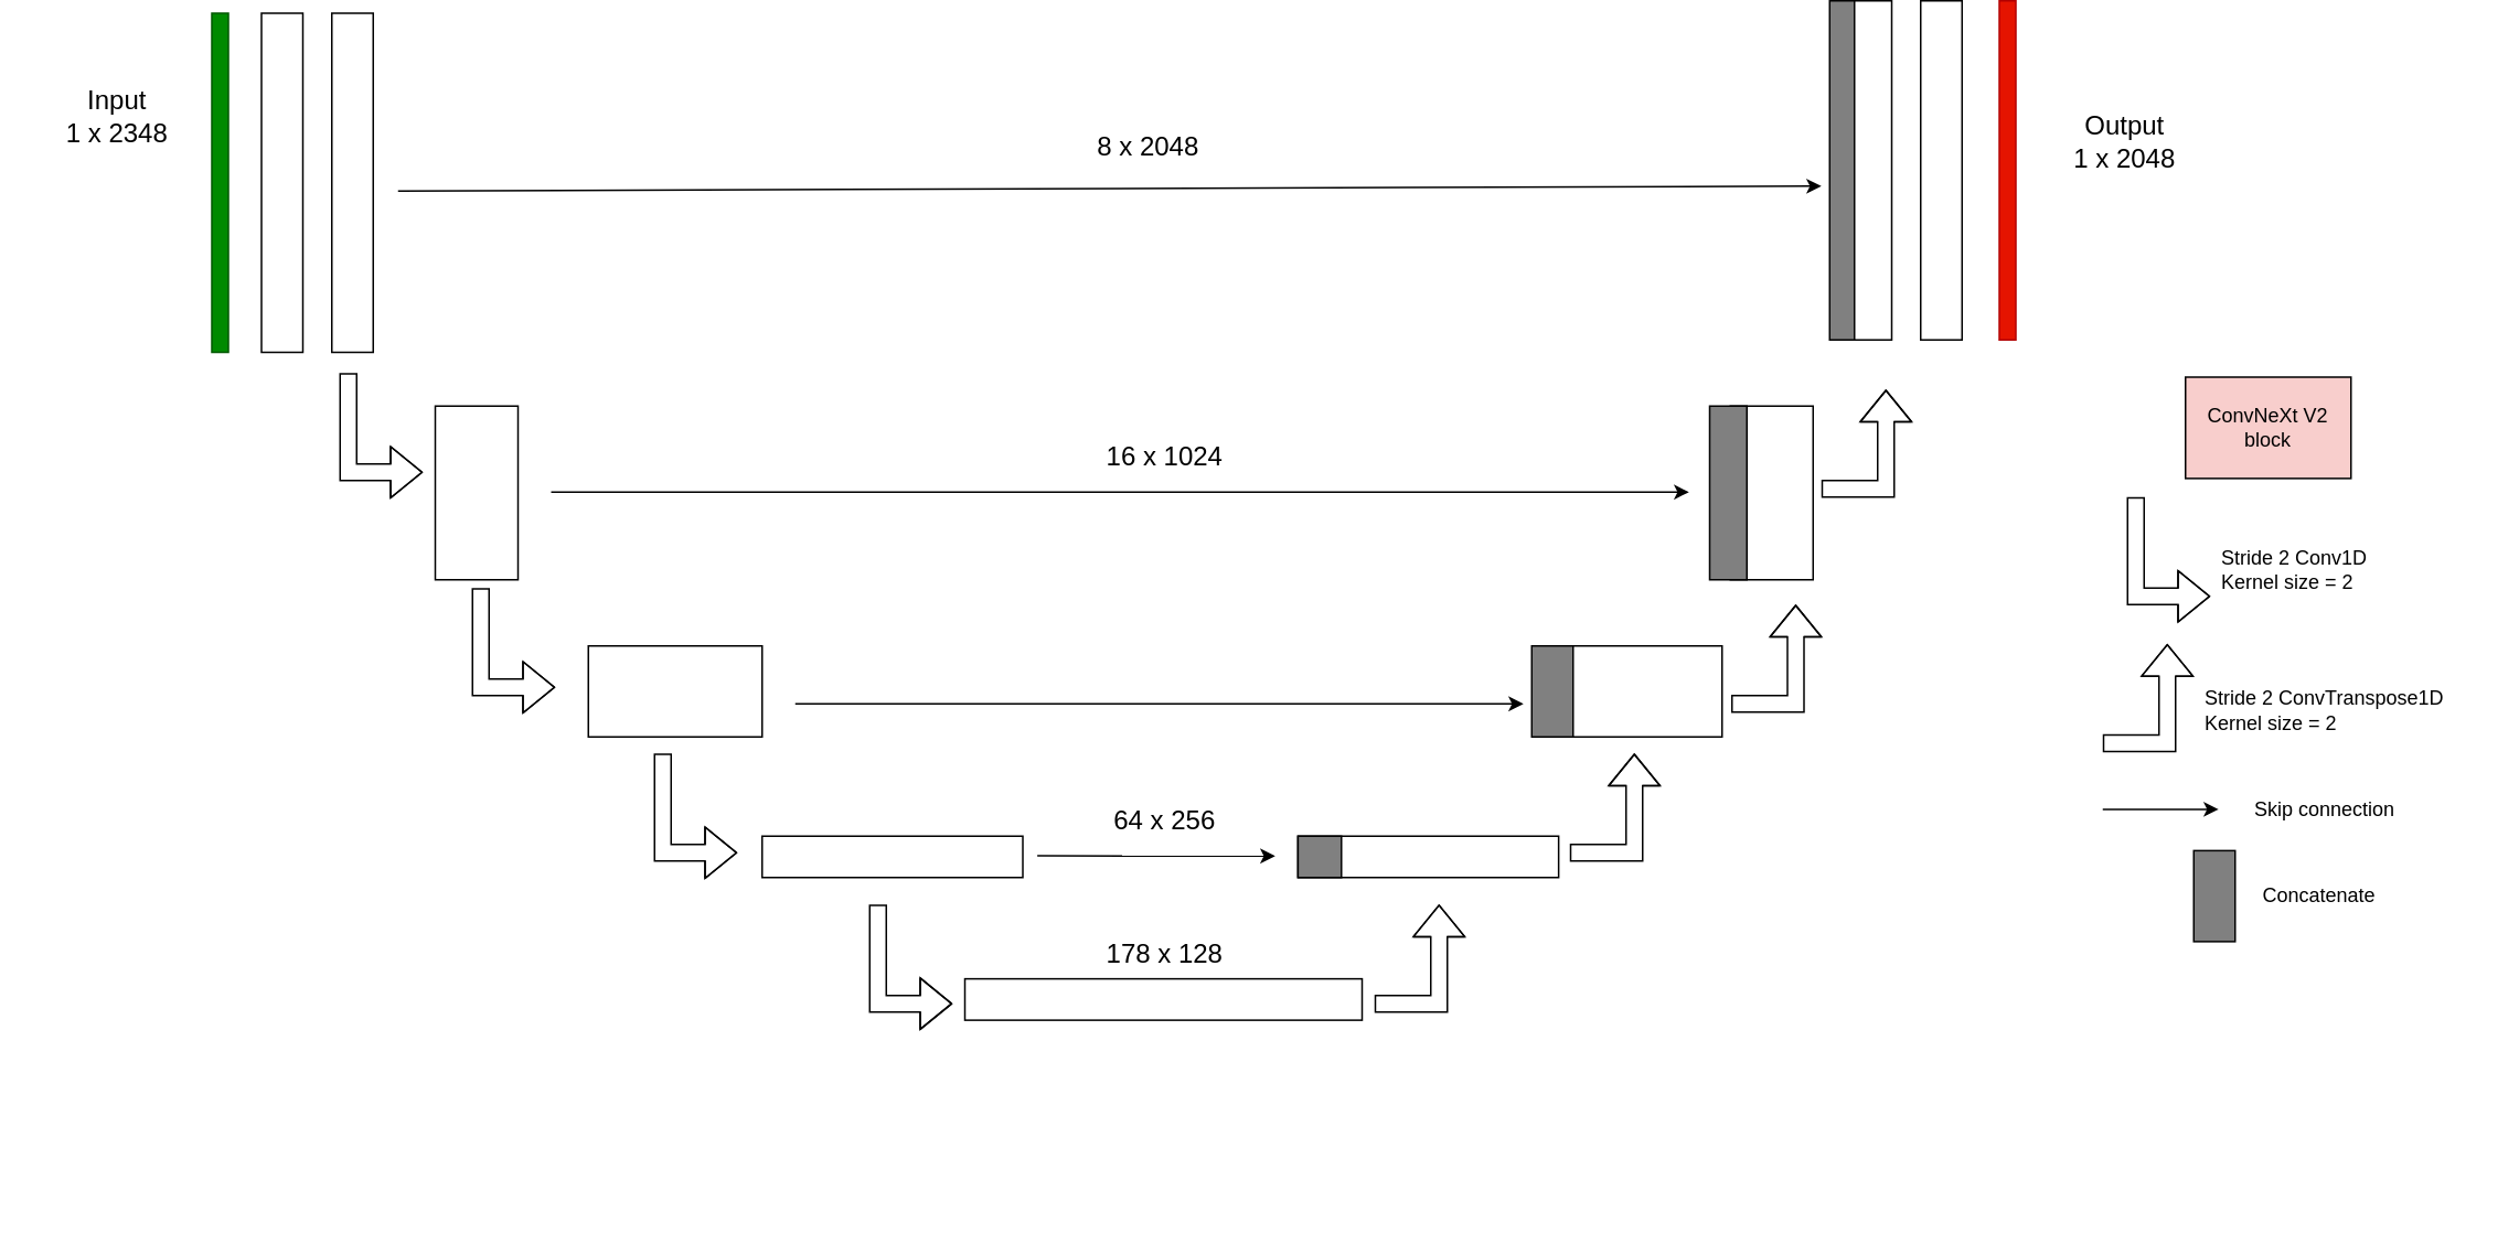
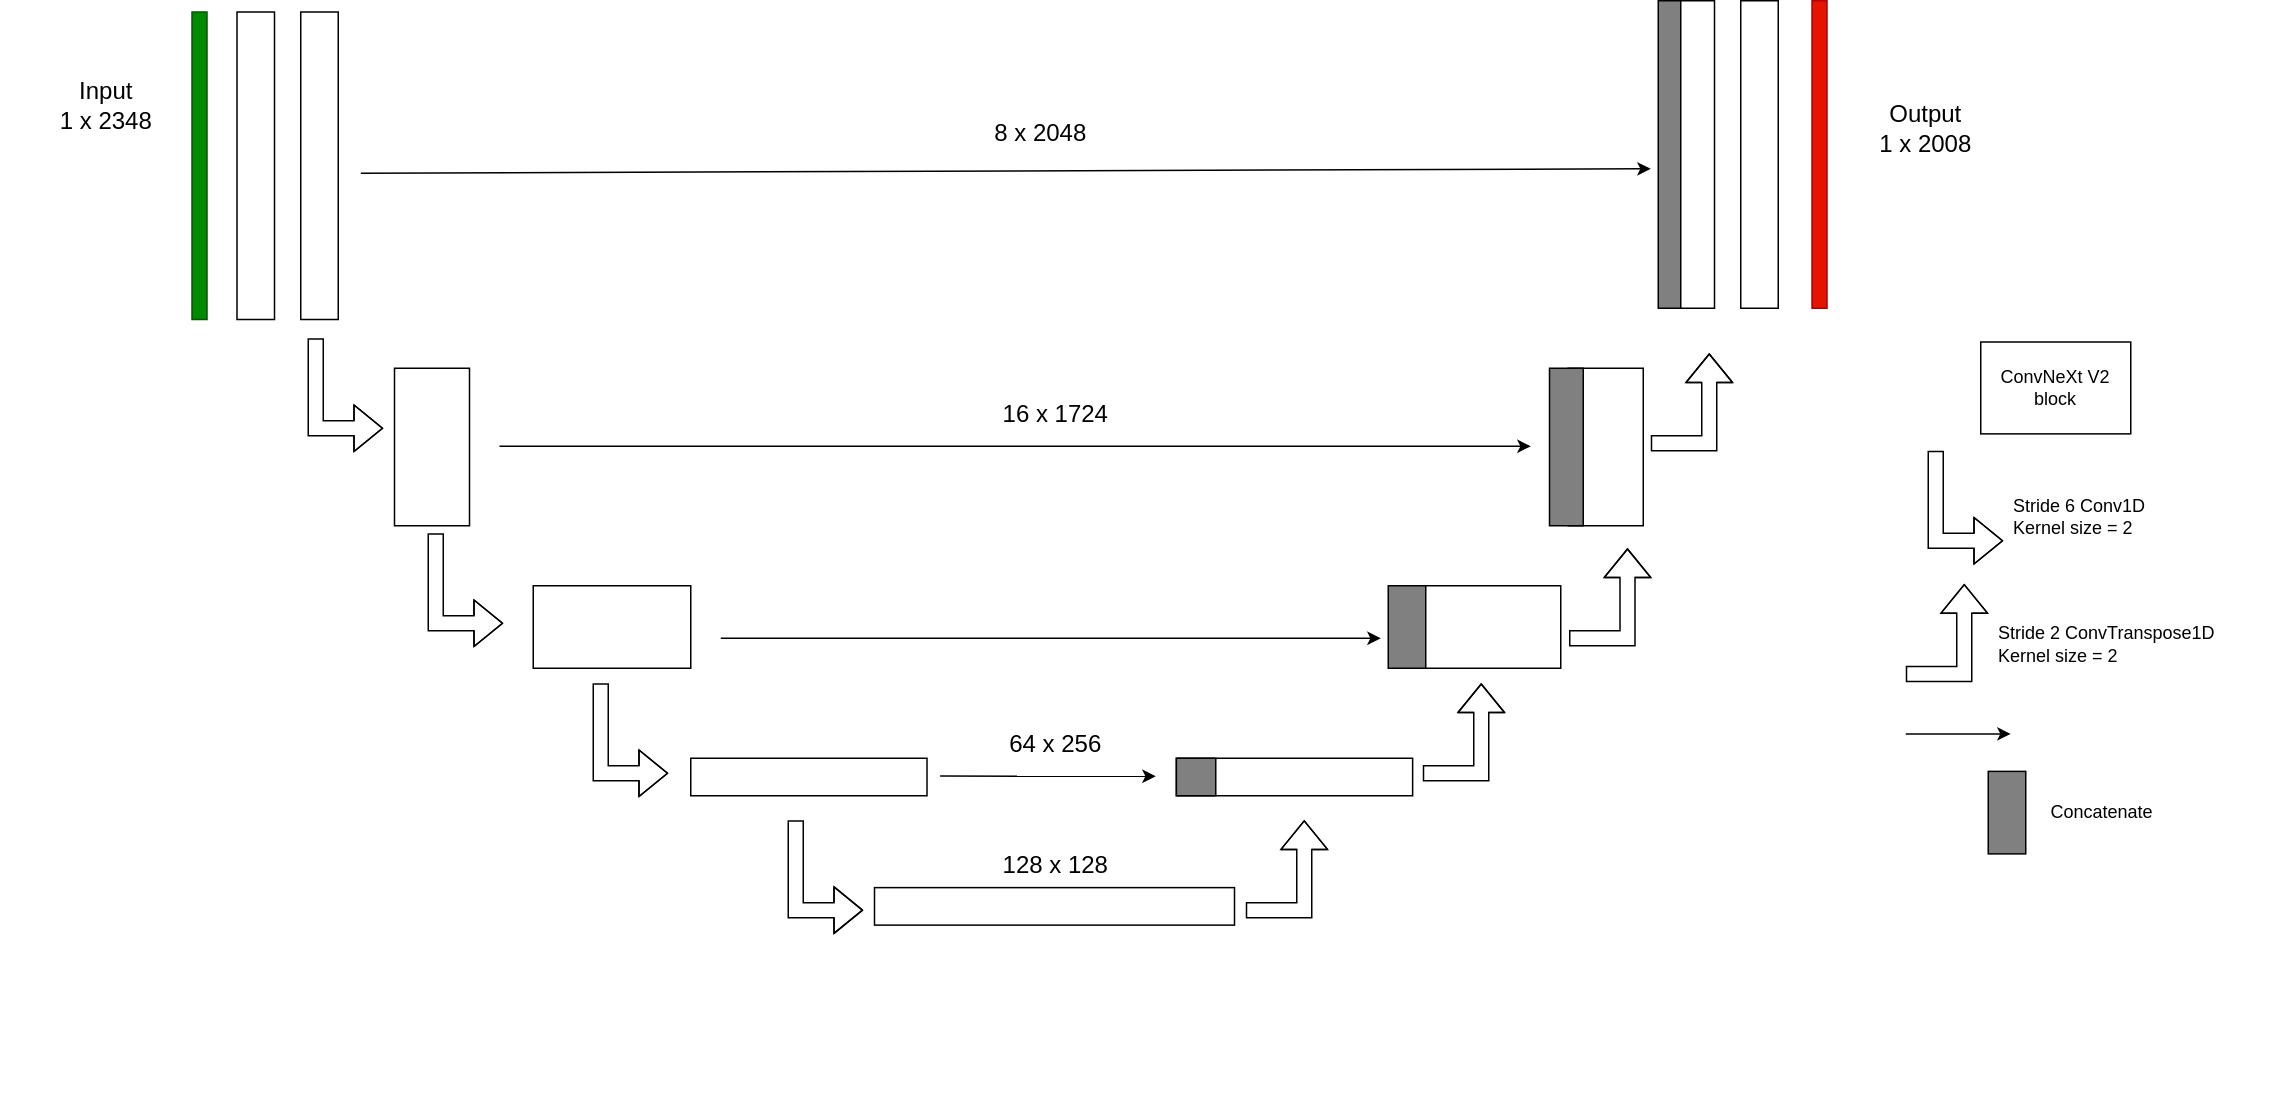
- <mxCell id="28" value="&lt;div style=&quot;font-size: 16px;&quot;&gt;Output&lt;/div&gt;&lt;div style=&quot;font-size: 16px;&quot;&gt;1 x 2048&lt;br style=&quot;font-size: 16px;&quot;&gt;&lt;/div&gt;" style="text;strokeColor=none;fillColor=none;html=1;fontSize=16;fontStyle=0;verticalAlign=middle;align=center;" vertex="1" parent="1"><mxGeometry x="1232.5" y="35" width="100" height="40" as="geometry" /></mxCell>
+ <mxCell id="28" value="&lt;div style=&quot;font-size: 16px;&quot;&gt;Output&lt;/div&gt;&lt;div style=&quot;font-size: 16px;&quot;&gt;1 x 2008&lt;br style=&quot;font-size: 16px;&quot;&gt;&lt;/div&gt;" style="text;strokeColor=none;fillColor=none;html=1;fontSize=16;fontStyle=0;verticalAlign=middle;align=center;" vertex="1" parent="1"><mxGeometry x="1232.5" y="35" width="100" height="40" as="geometry" /></mxCell>
- <mxCell id="29" value="ConvNeXt V2 block" style="rounded=0;whiteSpace=wrap;html=1;rotation=0;fillColor=#f8cecc;" vertex="1" parent="1"><mxGeometry x="1320" y="197.5" width="100" height="61.25" as="geometry" /></mxCell>
+ <mxCell id="29" value="ConvNeXt V2 block" style="rounded=0;whiteSpace=wrap;html=1;rotation=0;" vertex="1" parent="1"><mxGeometry x="1320" y="197.5" width="100" height="61.25" as="geometry" /></mxCell>
- <mxCell id="21" value="&lt;div style=&quot;font-size: 16px;&quot;&gt;16 x 1024&lt;br style=&quot;font-size: 16px;&quot;&gt;&lt;/div&gt;" style="text;strokeColor=none;fillColor=none;html=1;fontSize=16;fontStyle=0;verticalAlign=middle;align=center;" vertex="1" parent="1"><mxGeometry x="652.5" y="225" width="100" height="40" as="geometry" /></mxCell>
+ <mxCell id="21" value="&lt;div style=&quot;font-size: 16px;&quot;&gt;16 x 1724&lt;br style=&quot;font-size: 16px;&quot;&gt;&lt;/div&gt;" style="text;strokeColor=none;fillColor=none;html=1;fontSize=16;fontStyle=0;verticalAlign=middle;align=center;" vertex="1" parent="1"><mxGeometry x="652.5" y="225" width="100" height="40" as="geometry" /></mxCell>
- <mxCell id="37" value="&lt;div&gt;Stride 2 Conv1D&lt;/div&gt;&lt;div&gt;Kernel size = 2&lt;br&gt;&lt;/div&gt;" style="text;html=1;align=left;verticalAlign=middle;resizable=0;points=[];autosize=1;strokeColor=none;fillColor=none;" vertex="1" parent="1"><mxGeometry x="1340" y="293.75" width="110" height="40" as="geometry" /></mxCell>
+ <mxCell id="37" value="&lt;div&gt;Stride 6 Conv1D&lt;/div&gt;&lt;div&gt;Kernel size = 2&lt;br&gt;&lt;/div&gt;" style="text;html=1;align=left;verticalAlign=middle;resizable=0;points=[];autosize=1;strokeColor=none;fillColor=none;" vertex="1" parent="1"><mxGeometry x="1340" y="293.75" width="110" height="40" as="geometry" /></mxCell>
- <mxCell id="39" value="Skip connection" style="text;html=1;align=left;verticalAlign=middle;resizable=0;points=[];autosize=1;strokeColor=none;fillColor=none;" vertex="1" parent="1"><mxGeometry x="1360" y="443.75" width="110" height="30" as="geometry" /></mxCell>
- <mxCell id="25" value="&lt;div style=&quot;font-size: 16px;&quot;&gt;178 x 128&lt;br style=&quot;font-size: 16px;&quot;&gt;&lt;/div&gt;" style="text;strokeColor=none;fillColor=none;html=1;fontSize=16;fontStyle=0;verticalAlign=middle;align=center;" vertex="1" parent="1"><mxGeometry x="652.5" y="526.25" width="100" height="40" as="geometry" /></mxCell>
+ <mxCell id="25" value="&lt;div style=&quot;font-size: 16px;&quot;&gt;128 x 128&lt;br style=&quot;font-size: 16px;&quot;&gt;&lt;/div&gt;" style="text;strokeColor=none;fillColor=none;html=1;fontSize=16;fontStyle=0;verticalAlign=middle;align=center;" vertex="1" parent="1"><mxGeometry x="652.5" y="526.25" width="100" height="40" as="geometry" /></mxCell>
